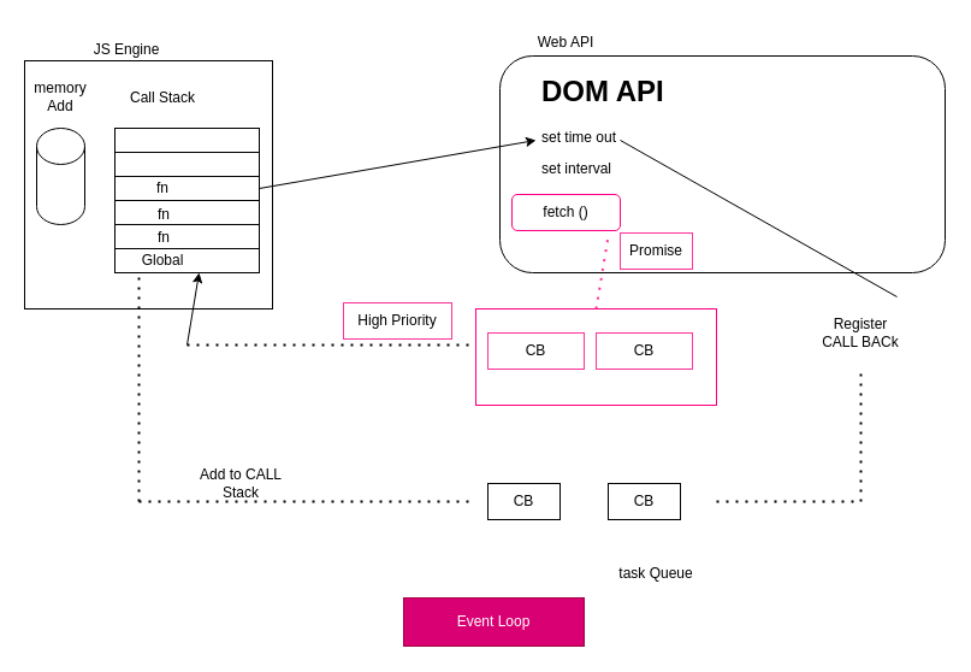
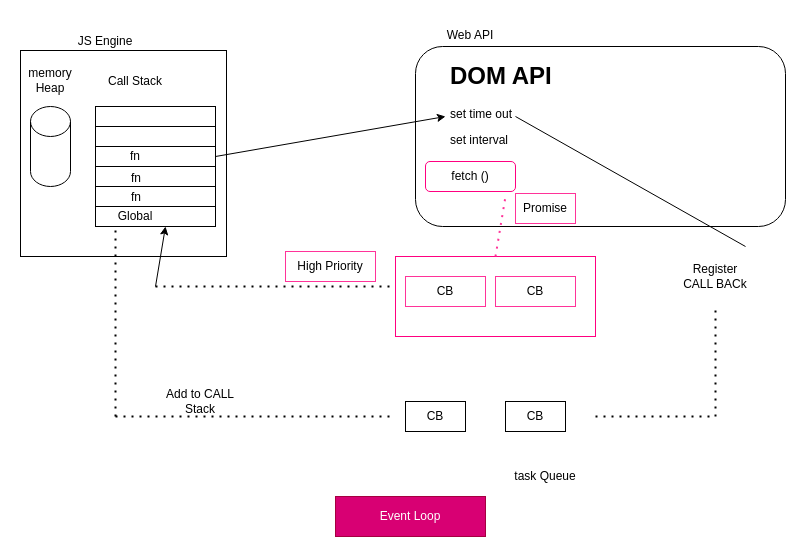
- <mxCell id="5" value="memory Add" style="text;html=1;strokeColor=none;fillColor=none;align=center;verticalAlign=middle;whiteSpace=wrap;rounded=0;" vertex="1" parent="1"><mxGeometry x="20" y="65" width="60" height="30" as="geometry" /></mxCell>
+ <mxCell id="5" value="memory Heap" style="text;html=1;strokeColor=none;fillColor=none;align=center;verticalAlign=middle;whiteSpace=wrap;rounded=0;" vertex="1" parent="1"><mxGeometry x="20" y="65" width="60" height="30" as="geometry" /></mxCell>
